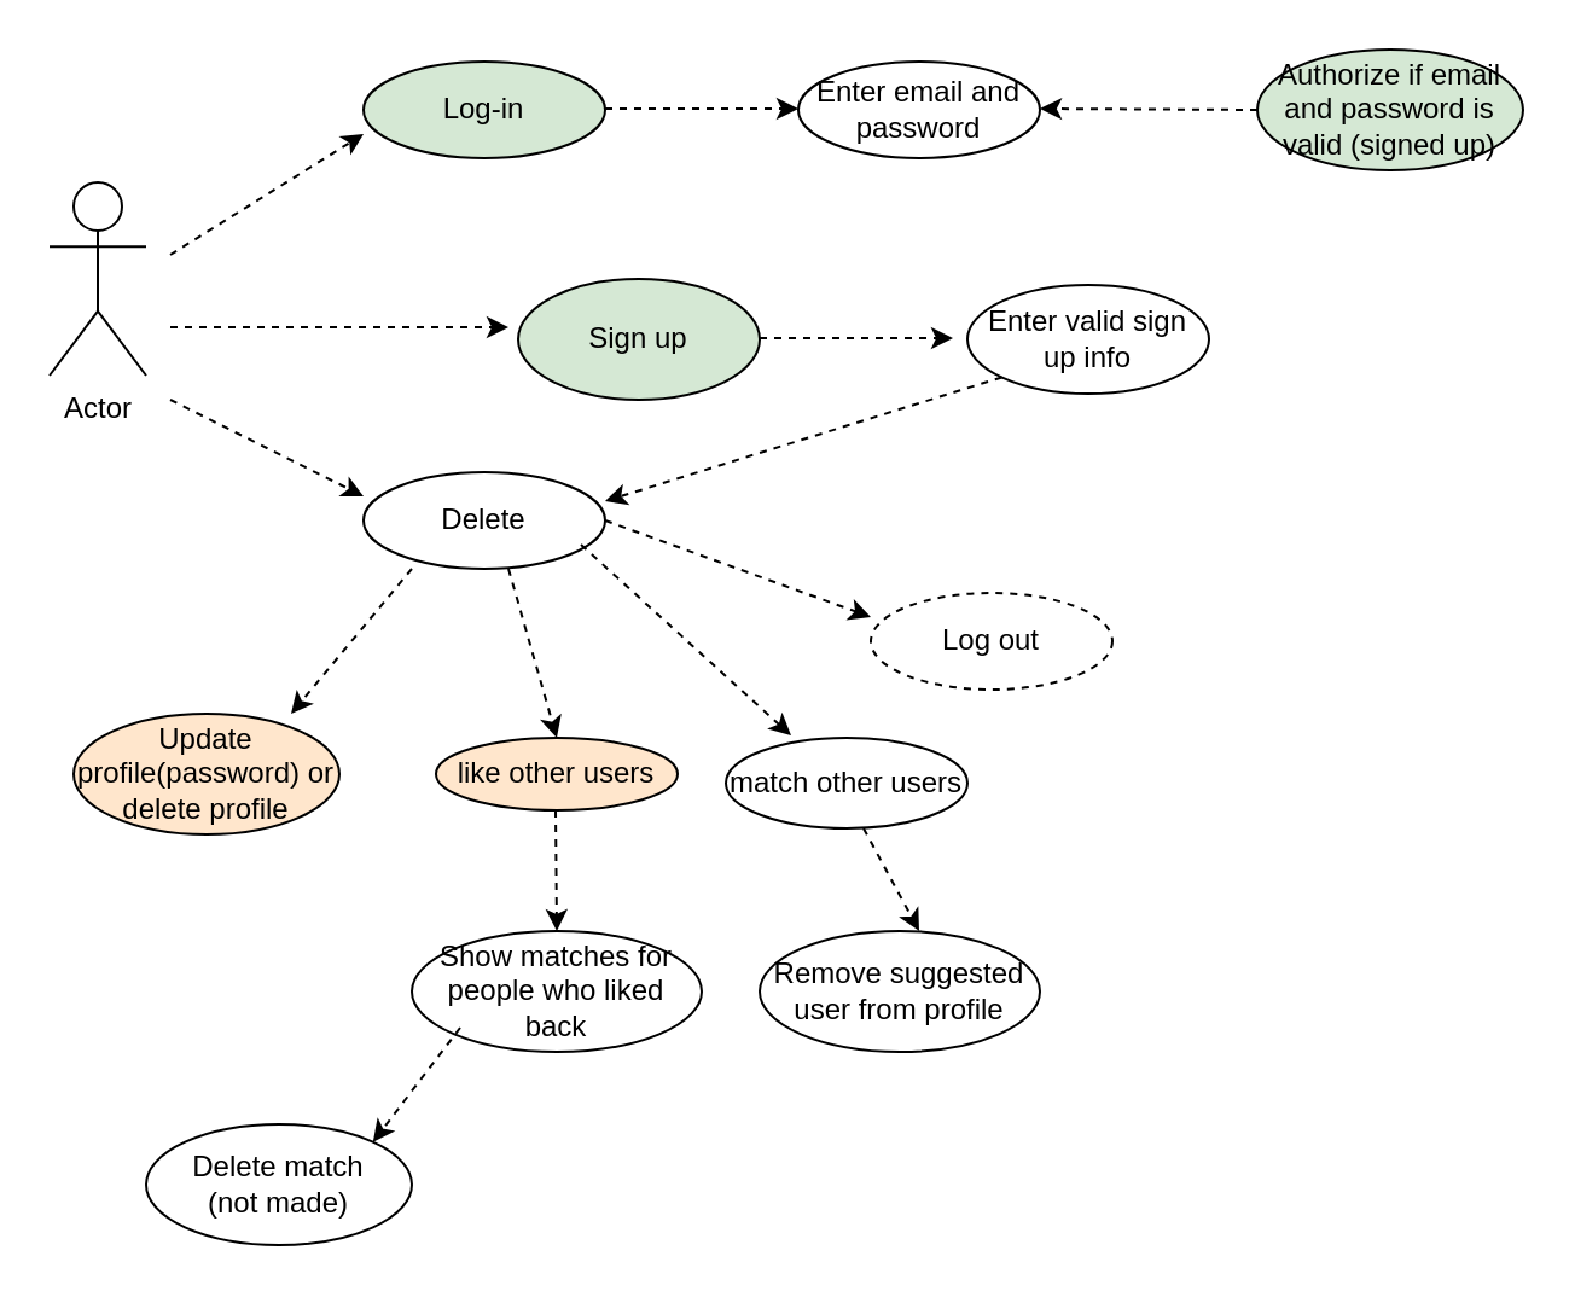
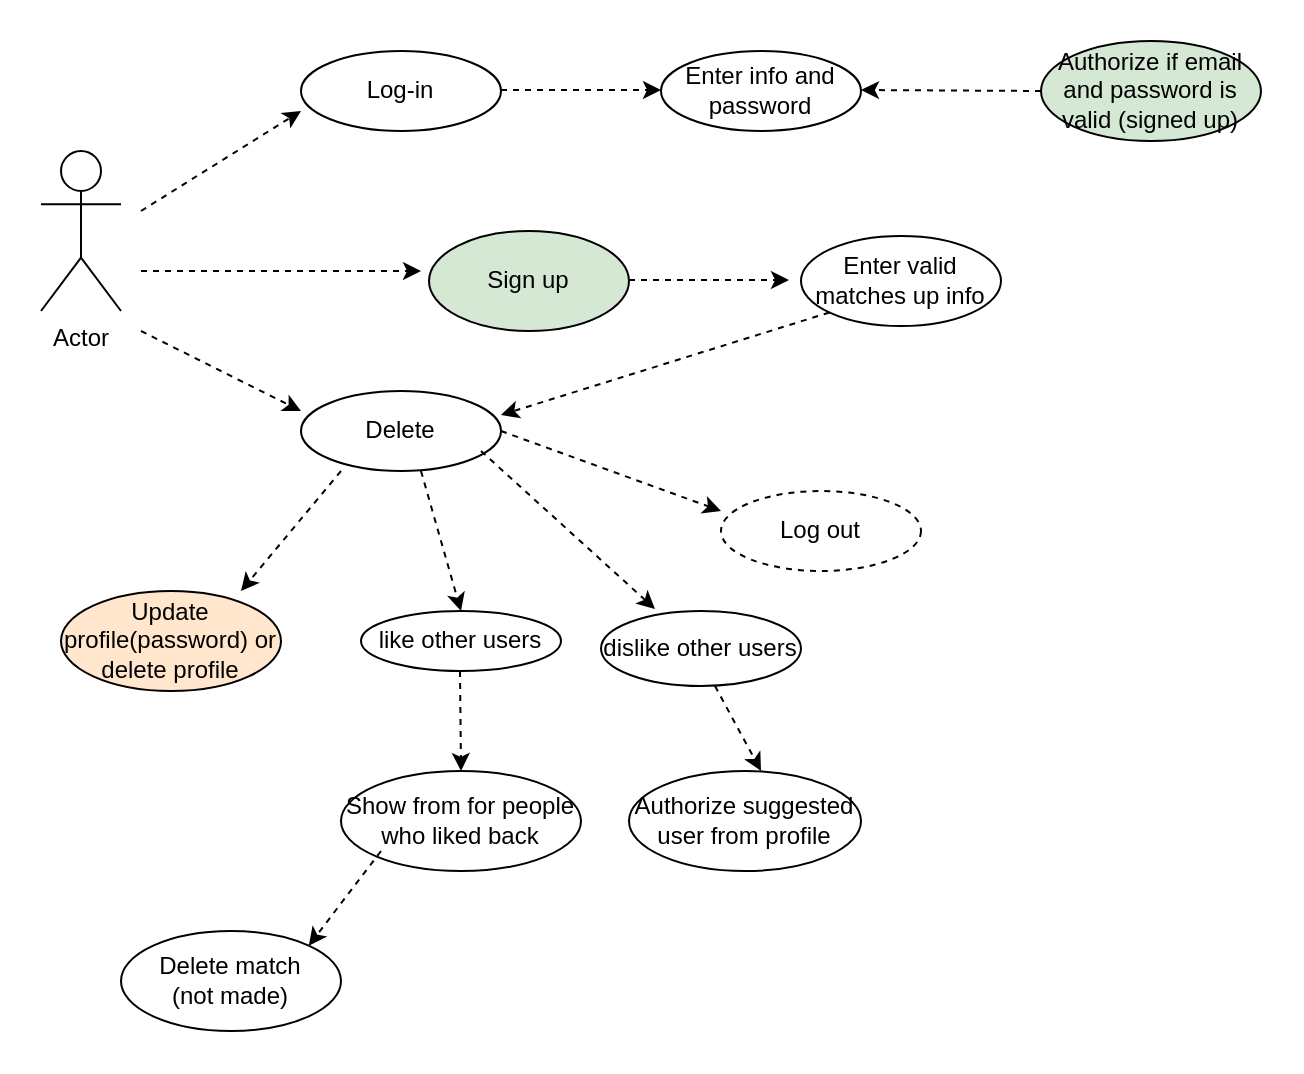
- <mxCell id="5" value="Log-in" style="ellipse;whiteSpace=wrap;html=1;fillColor=#d5e8d4;" parent="1" vertex="1"><mxGeometry x="150" y="25" width="100" height="40" as="geometry" /></mxCell>
+ <mxCell id="5" value="Log-in" style="ellipse;whiteSpace=wrap;html=1;" parent="1" vertex="1"><mxGeometry x="150" y="25" width="100" height="40" as="geometry" /></mxCell>
- <mxCell id="11" value="Enter email and password" style="ellipse;whiteSpace=wrap;html=1;" parent="1" vertex="1"><mxGeometry x="330" y="25" width="100" height="40" as="geometry" /></mxCell>
+ <mxCell id="11" value="Enter info and password" style="ellipse;whiteSpace=wrap;html=1;" parent="1" vertex="1"><mxGeometry x="330" y="25" width="100" height="40" as="geometry" /></mxCell>
- <mxCell id="9" value="Enter valid sign up info" style="ellipse;whiteSpace=wrap;html=1;" parent="1" vertex="1"><mxGeometry x="400" y="117.5" width="100" height="45" as="geometry" /></mxCell>
+ <mxCell id="9" value="Enter valid matches up info" style="ellipse;whiteSpace=wrap;html=1;" parent="1" vertex="1"><mxGeometry x="400" y="117.5" width="100" height="45" as="geometry" /></mxCell>
- <mxCell id="18" value="like other users" style="ellipse;whiteSpace=wrap;html=1;fillColor=#ffe6cc;" parent="1" vertex="1"><mxGeometry x="180" y="305" width="100" height="30" as="geometry" /></mxCell>
+ <mxCell id="18" value="like other users" style="ellipse;whiteSpace=wrap;html=1;" parent="1" vertex="1"><mxGeometry x="180" y="305" width="100" height="30" as="geometry" /></mxCell>
- <mxCell id="21" value="match other users" style="ellipse;whiteSpace=wrap;html=1;" parent="1" vertex="1"><mxGeometry x="300" y="305" width="100" height="37.5" as="geometry" /></mxCell>
+ <mxCell id="21" value="dislike other users" style="ellipse;whiteSpace=wrap;html=1;" parent="1" vertex="1"><mxGeometry x="300" y="305" width="100" height="37.5" as="geometry" /></mxCell>
- <mxCell id="20" value="Show matches for people who liked back" style="ellipse;whiteSpace=wrap;html=1;" parent="1" vertex="1"><mxGeometry x="170" y="385" width="120" height="50" as="geometry" /></mxCell>
+ <mxCell id="20" value="Show from for people who liked back" style="ellipse;whiteSpace=wrap;html=1;" parent="1" vertex="1"><mxGeometry x="170" y="385" width="120" height="50" as="geometry" /></mxCell>
- <mxCell id="23" value="Remove suggested user from profile" style="ellipse;whiteSpace=wrap;html=1;" parent="1" vertex="1"><mxGeometry x="314" y="385" width="116" height="50" as="geometry" /></mxCell>
+ <mxCell id="23" value="Authorize suggested user from profile" style="ellipse;whiteSpace=wrap;html=1;" parent="1" vertex="1"><mxGeometry x="314" y="385" width="116" height="50" as="geometry" /></mxCell>
